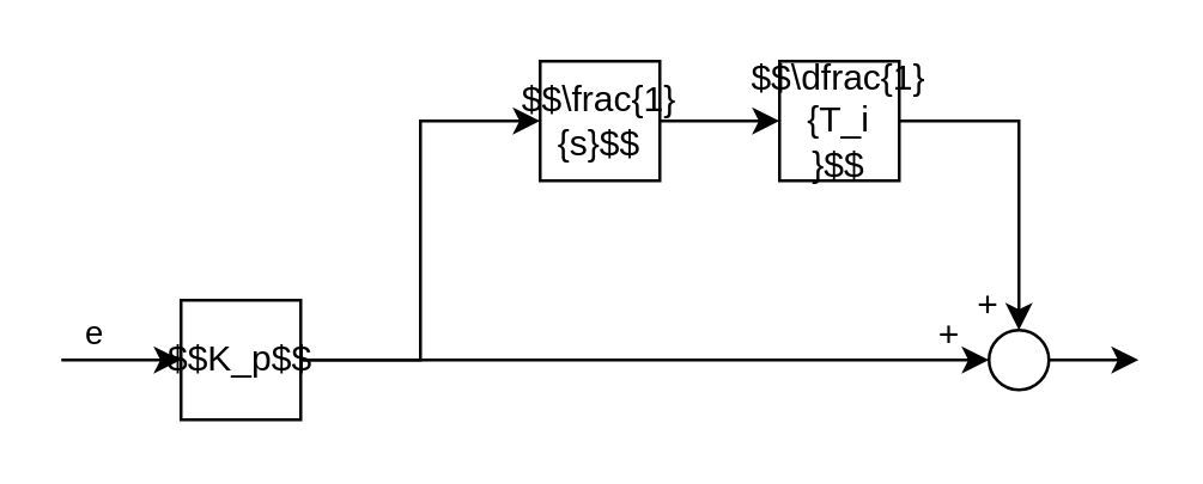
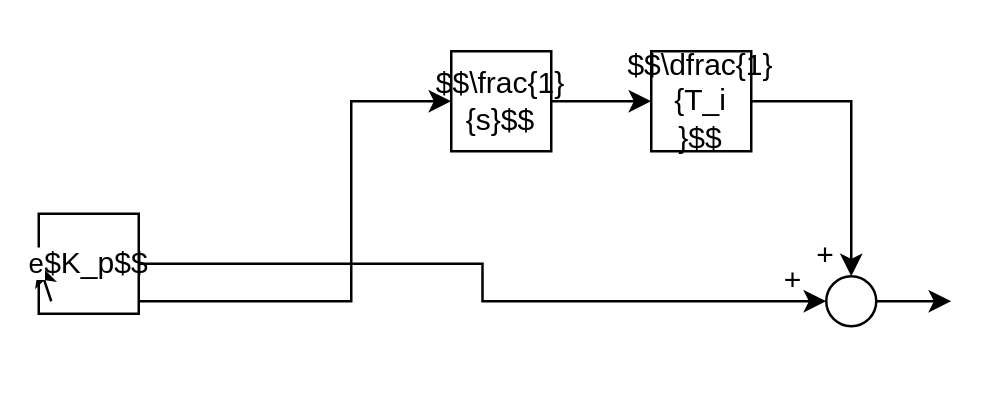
- <mxCell id="10" value="$$K_p$$" style="rounded=0;whiteSpace=wrap;html=1;" vertex="1" parent="1"><mxGeometry x="60" y="100" width="40" height="40" as="geometry" /></mxCell>
+ <mxCell id="10" value="$$K_p$$" style="rounded=0;whiteSpace=wrap;html=1;" vertex="1" parent="1"><mxGeometry x="15" y="85" width="40" height="40" as="geometry" /></mxCell>
